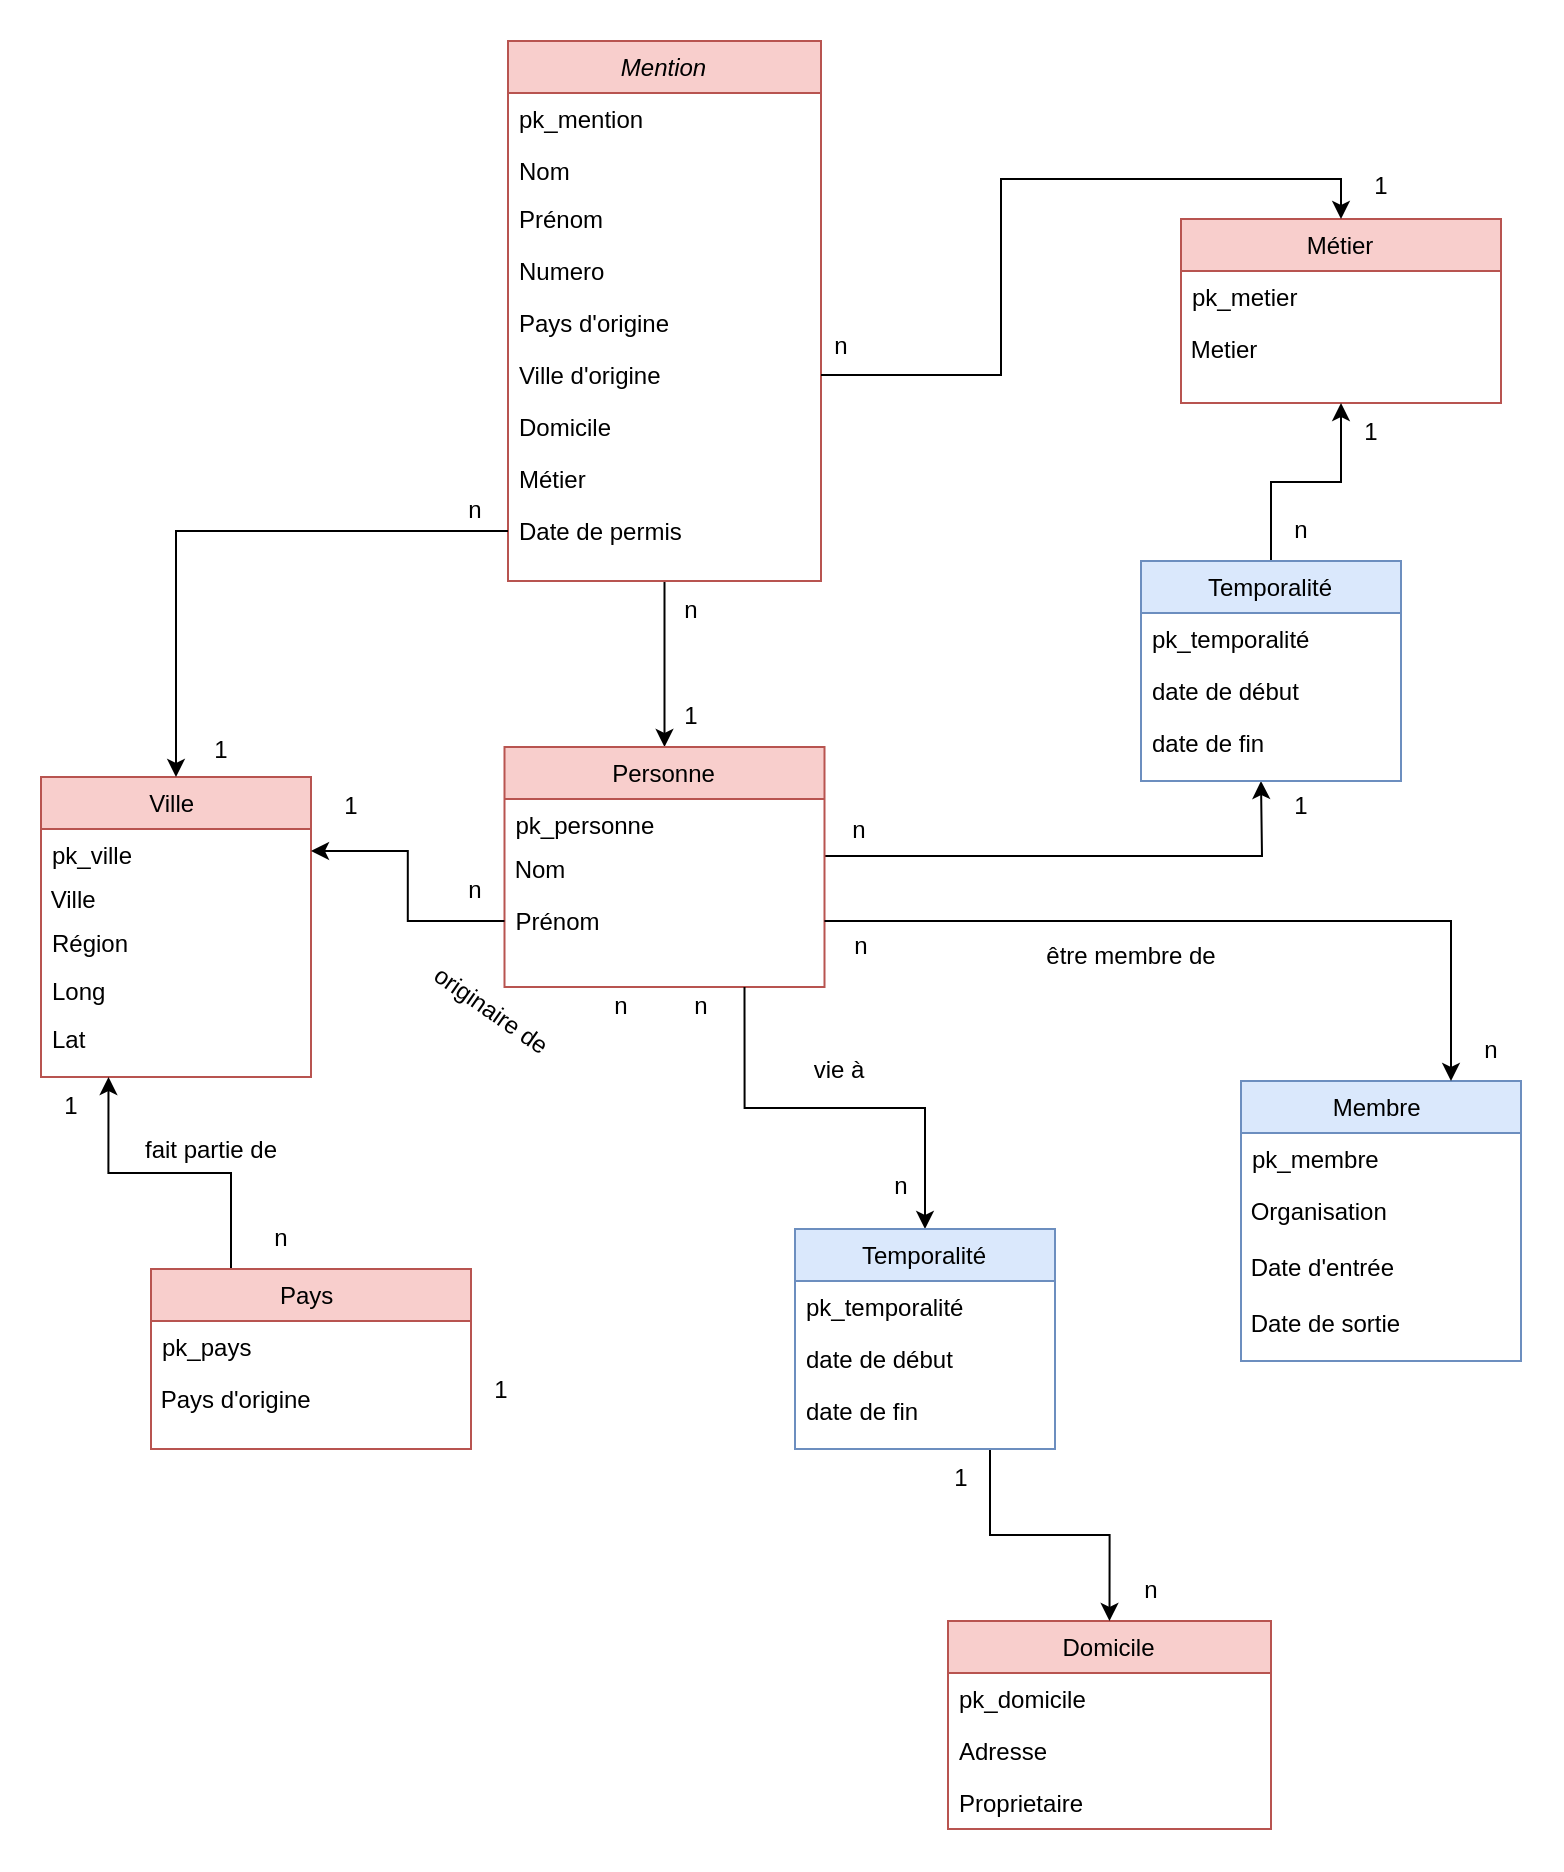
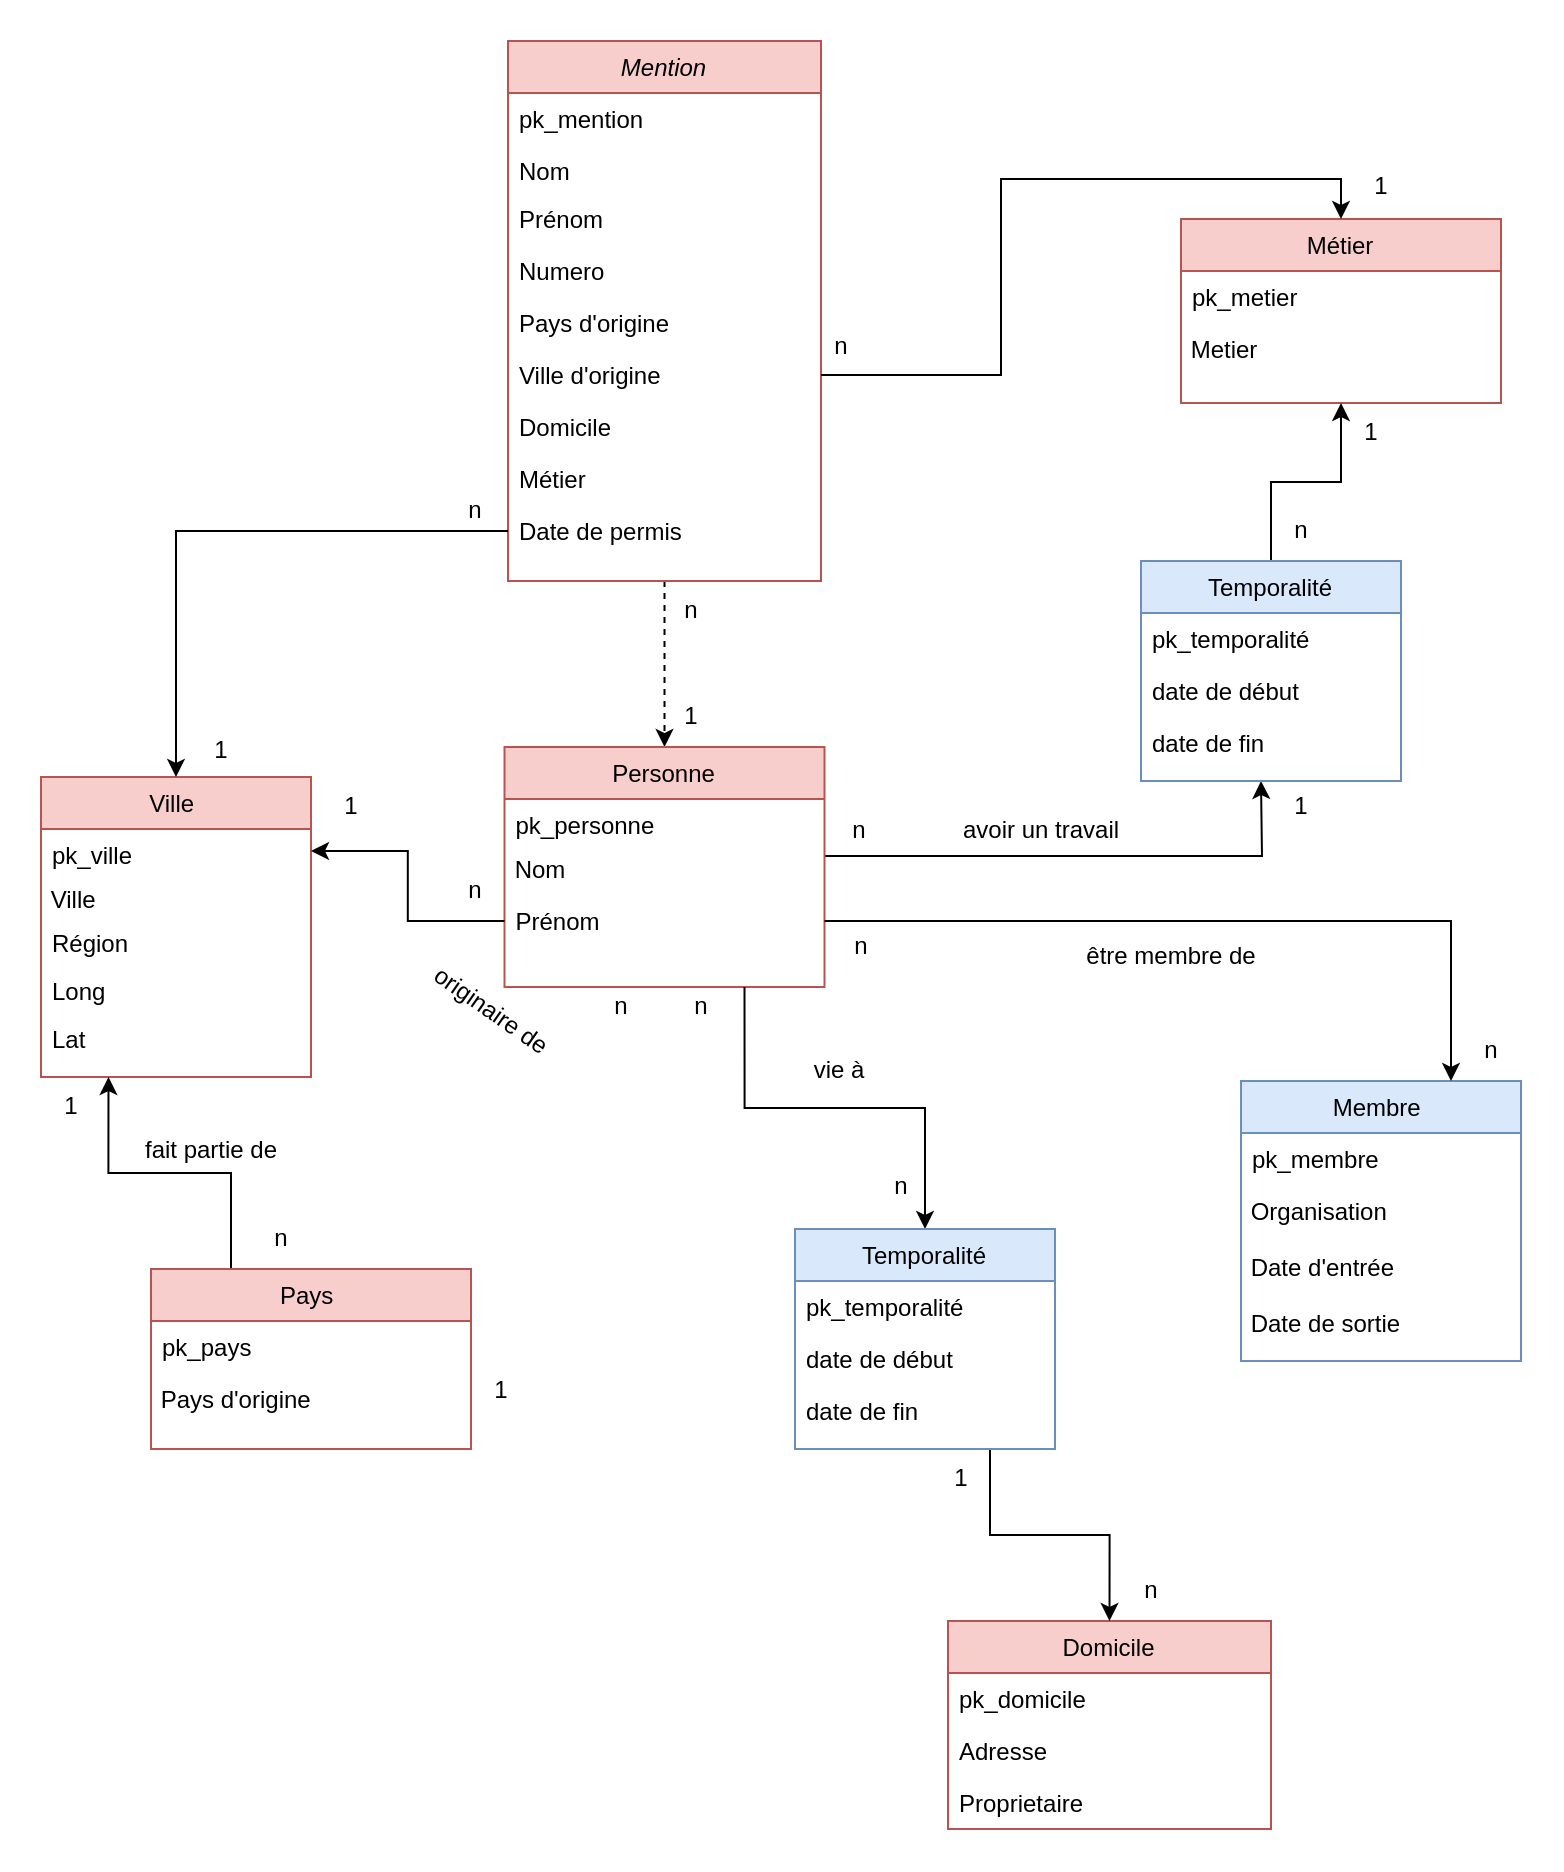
- <mxCell id="2" style="edgeStyle=orthogonalEdgeStyle;rounded=0;orthogonalLoop=1;jettySize=auto;html=1;exitX=0.5;exitY=1;exitDx=0;exitDy=0;entryX=0.5;entryY=0;entryDx=0;entryDy=0;" parent="1" source="3" target="38" edge="1"><mxGeometry relative="1" as="geometry" /></mxCell>
+ <mxCell id="2" style="edgeStyle=orthogonalEdgeStyle;rounded=0;orthogonalLoop=1;jettySize=auto;html=1;exitX=0.5;exitY=1;exitDx=0;exitDy=0;entryX=0.5;entryY=0;entryDx=0;entryDy=0;dashed=1;" parent="1" source="3" target="38" edge="1"><mxGeometry relative="1" as="geometry" /></mxCell>
+ <mxCell id="52" value="avoir un travail" style="text;html=1;align=center;verticalAlign=middle;resizable=0;points=[];autosize=1;strokeColor=none;fillColor=none;" parent="1" vertex="1"><mxGeometry x="470" y="400" width="100" height="30" as="geometry" /></mxCell>
- <mxCell id="51" value="être membre de" style="text;html=1;align=center;verticalAlign=middle;resizable=0;points=[];autosize=1;strokeColor=none;fillColor=none;" parent="1" vertex="1"><mxGeometry x="510" y="463" width="110" height="30" as="geometry" /></mxCell>
+ <mxCell id="51" value="être membre de" style="text;html=1;align=center;verticalAlign=middle;resizable=0;points=[];autosize=1;strokeColor=none;fillColor=none;" parent="1" vertex="1"><mxGeometry x="530" y="463" width="110" height="30" as="geometry" /></mxCell>
